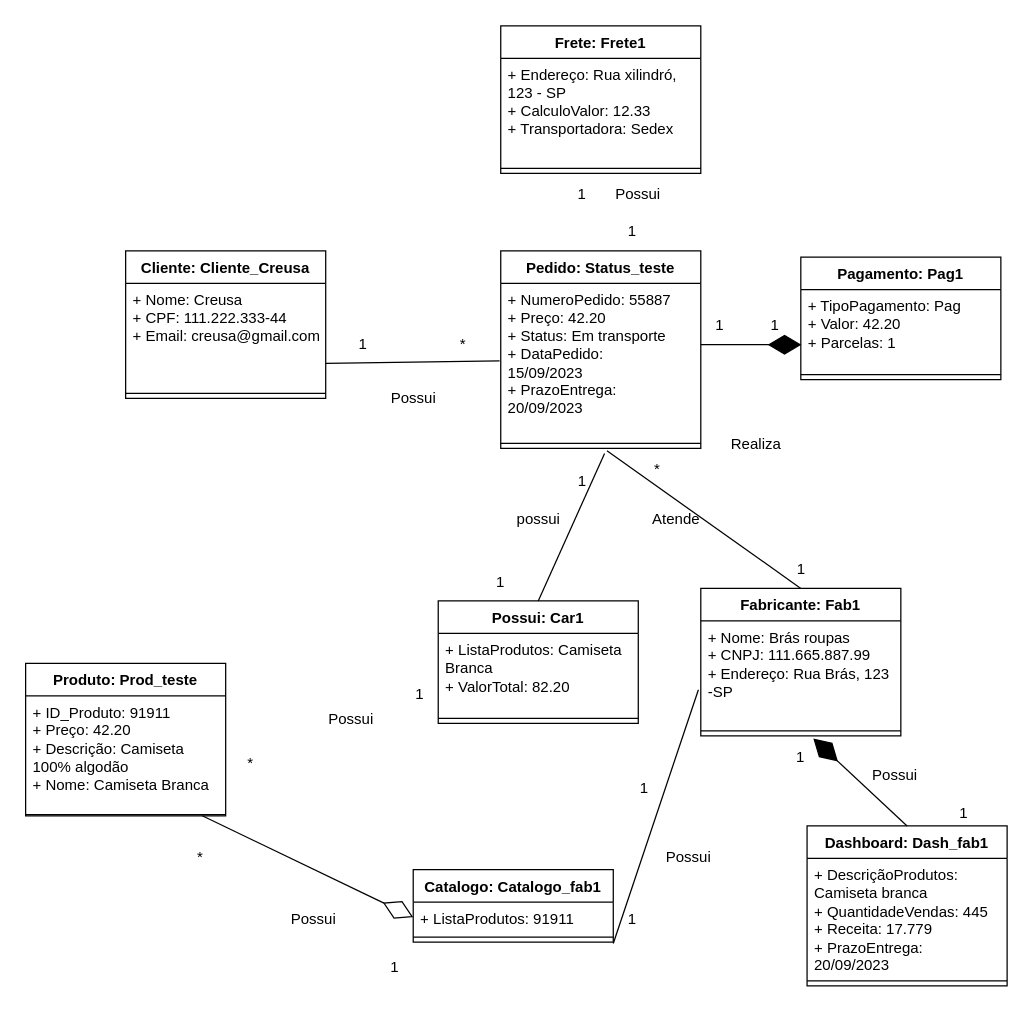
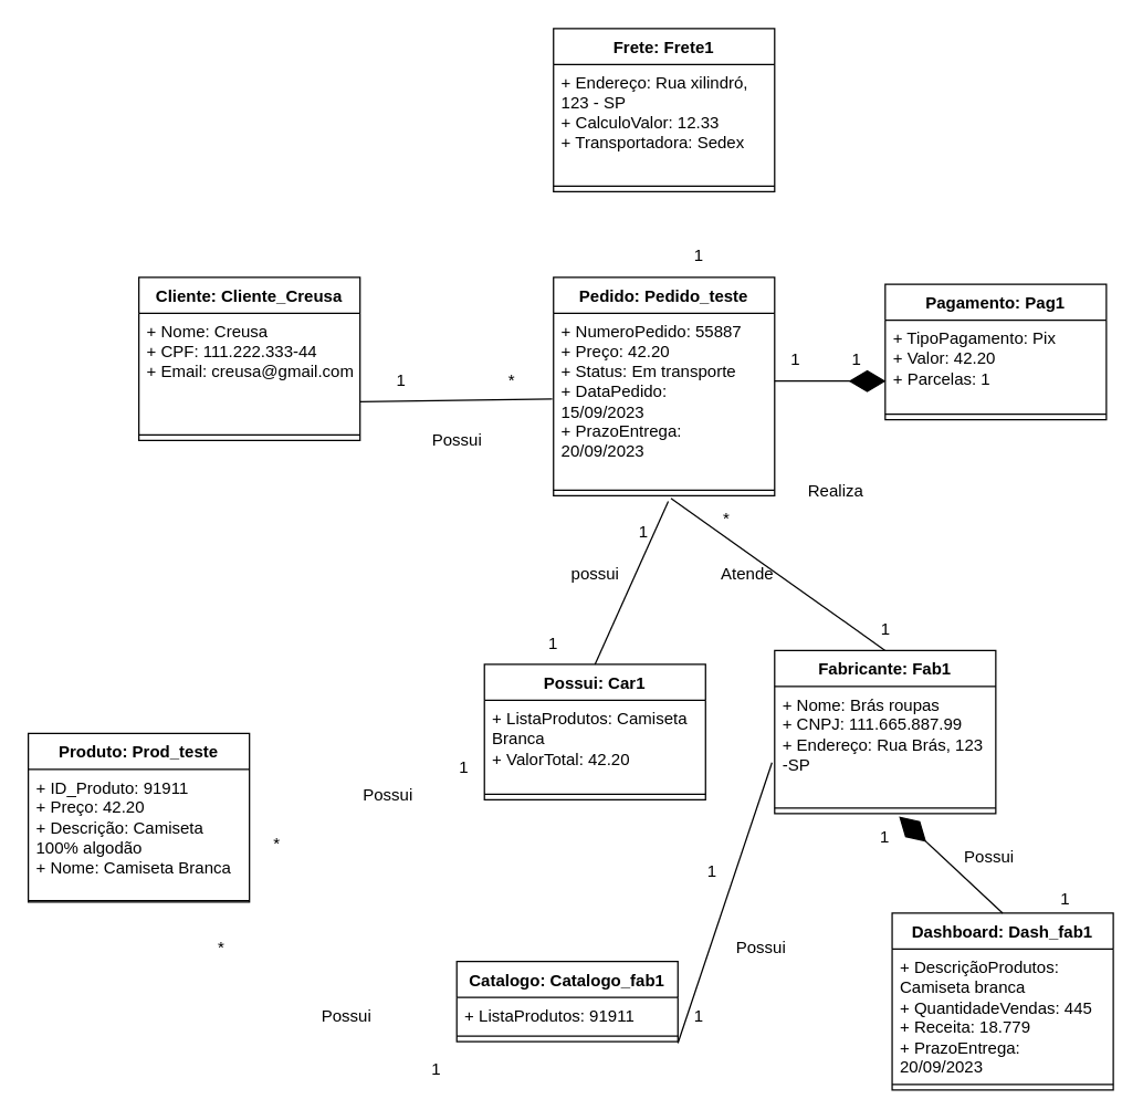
- <mxCell id="35" value="1&amp;nbsp; &amp;nbsp; &amp;nbsp; &amp;nbsp;Possui" style="text;html=1;strokeColor=none;fillColor=none;align=center;verticalAlign=middle;whiteSpace=wrap;rounded=0;" parent="1" vertex="1"><mxGeometry x="420" y="140" width="150" height="30" as="geometry" /></mxCell>
- <mxCell id="8" value="Pedido: Status_teste" style="swimlane;fontStyle=1;align=center;verticalAlign=top;childLayout=stackLayout;horizontal=1;startSize=26;horizontalStack=0;resizeParent=1;resizeParentMax=0;resizeLast=0;collapsible=1;marginBottom=0;whiteSpace=wrap;html=1;" parent="1" vertex="1"><mxGeometry x="400" y="200" width="160" height="158" as="geometry" /></mxCell>
+ <mxCell id="8" value="Pedido: Pedido_teste" style="swimlane;fontStyle=1;align=center;verticalAlign=top;childLayout=stackLayout;horizontal=1;startSize=26;horizontalStack=0;resizeParent=1;resizeParentMax=0;resizeLast=0;collapsible=1;marginBottom=0;whiteSpace=wrap;html=1;" parent="1" vertex="1"><mxGeometry x="400" y="200" width="160" height="158" as="geometry" /></mxCell>
- <mxCell id="21" value="+ TipoPagamento: Pag&lt;br&gt;+ Valor: 42.20&lt;span style=&quot;white-space: pre;&quot;&gt;&#09;&lt;span style=&quot;white-space: pre;&quot;&gt;&#09;&lt;/span&gt;&lt;/span&gt;&lt;br&gt;+ Parcelas: 1" style="text;strokeColor=none;fillColor=none;align=left;verticalAlign=top;spacingLeft=4;spacingRight=4;overflow=hidden;rotatable=0;points=[[0,0.5],[1,0.5]];portConstraint=eastwest;whiteSpace=wrap;html=1;" parent="20" vertex="1"><mxGeometry y="26" width="160" height="64" as="geometry" /></mxCell>
+ <mxCell id="21" value="+ TipoPagamento: Pix&lt;br&gt;+ Valor: 42.20&lt;span style=&quot;white-space: pre;&quot;&gt;&#09;&lt;span style=&quot;white-space: pre;&quot;&gt;&#09;&lt;/span&gt;&lt;/span&gt;&lt;br&gt;+ Parcelas: 1" style="text;strokeColor=none;fillColor=none;align=left;verticalAlign=top;spacingLeft=4;spacingRight=4;overflow=hidden;rotatable=0;points=[[0,0.5],[1,0.5]];portConstraint=eastwest;whiteSpace=wrap;html=1;" parent="20" vertex="1"><mxGeometry y="26" width="160" height="64" as="geometry" /></mxCell>
- <mxCell id="28" value="+ ListaProdutos: Camiseta Branca&lt;br&gt;+ ValorTotal: 82.20" style="text;strokeColor=none;fillColor=none;align=left;verticalAlign=top;spacingLeft=4;spacingRight=4;overflow=hidden;rotatable=0;points=[[0,0.5],[1,0.5]];portConstraint=eastwest;whiteSpace=wrap;html=1;" parent="27" vertex="1"><mxGeometry y="26" width="160" height="64" as="geometry" /></mxCell>
+ <mxCell id="28" value="+ ListaProdutos: Camiseta Branca&lt;br&gt;+ ValorTotal: 42.20" style="text;strokeColor=none;fillColor=none;align=left;verticalAlign=top;spacingLeft=4;spacingRight=4;overflow=hidden;rotatable=0;points=[[0,0.5],[1,0.5]];portConstraint=eastwest;whiteSpace=wrap;html=1;" parent="27" vertex="1"><mxGeometry y="26" width="160" height="64" as="geometry" /></mxCell>
- <mxCell id="61" value="" style="endArrow=diamondThin;endFill=0;endSize=24;html=1;rounded=0;exitX=0.883;exitY=1.02;exitDx=0;exitDy=0;exitPerimeter=0;entryX=0;entryY=0.5;entryDx=0;entryDy=0;" edge="1" parent="1" source="12" target="15"><mxGeometry width="160" relative="1" as="geometry"><mxPoint x="340" y="510" as="sourcePoint" /><mxPoint x="500" y="510" as="targetPoint" /></mxGeometry></mxCell>
- <mxCell id="18" value="+ DescriçãoProdutos: Camiseta branca&lt;br&gt;+ QuantidadeVendas: 445&lt;br&gt;+ Receita: 17.779&lt;br&gt;+ PrazoEntrega: 20/09/2023" style="text;strokeColor=none;fillColor=none;align=left;verticalAlign=top;spacingLeft=4;spacingRight=4;overflow=hidden;rotatable=0;points=[[0,0.5],[1,0.5]];portConstraint=eastwest;whiteSpace=wrap;html=1;" parent="17" vertex="1"><mxGeometry y="26" width="160" height="94" as="geometry" /></mxCell>
+ <mxCell id="18" value="+ DescriçãoProdutos: Camiseta branca&lt;br&gt;+ QuantidadeVendas: 445&lt;br&gt;+ Receita: 18.779&lt;br&gt;+ PrazoEntrega: 20/09/2023" style="text;strokeColor=none;fillColor=none;align=left;verticalAlign=top;spacingLeft=4;spacingRight=4;overflow=hidden;rotatable=0;points=[[0,0.5],[1,0.5]];portConstraint=eastwest;whiteSpace=wrap;html=1;" parent="17" vertex="1"><mxGeometry y="26" width="160" height="94" as="geometry" /></mxCell>
